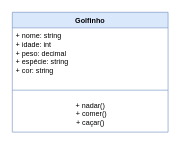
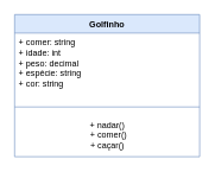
- <mxCell id="3" value="+ nome: string&lt;br&gt;+ idade: int&lt;br&gt;+ peso: decimal&lt;br&gt;+ espécie: string&lt;br&gt;+ cor: string" style="text;strokeColor=none;fillColor=none;align=left;verticalAlign=top;spacingLeft=4;spacingRight=4;overflow=hidden;rotatable=0;points=[[0,0.5],[1,0.5]];portConstraint=eastwest;whiteSpace=wrap;html=1;" vertex="1" parent="2"><mxGeometry y="26" width="260" height="94" as="geometry" /></mxCell>
+ <mxCell id="3" value="+ comer: string&lt;br&gt;+ idade: int&lt;br&gt;+ peso: decimal&lt;br&gt;+ espécie: string&lt;br&gt;+ cor: string" style="text;strokeColor=none;fillColor=none;align=left;verticalAlign=top;spacingLeft=4;spacingRight=4;overflow=hidden;rotatable=0;points=[[0,0.5],[1,0.5]];portConstraint=eastwest;whiteSpace=wrap;html=1;" vertex="1" parent="2"><mxGeometry y="26" width="260" height="94" as="geometry" /></mxCell>
